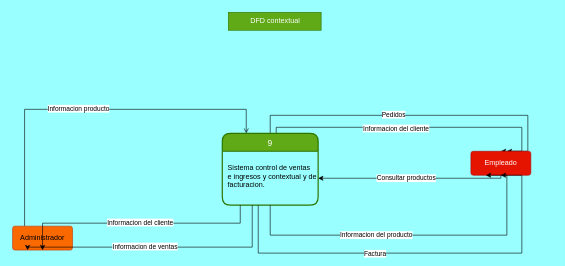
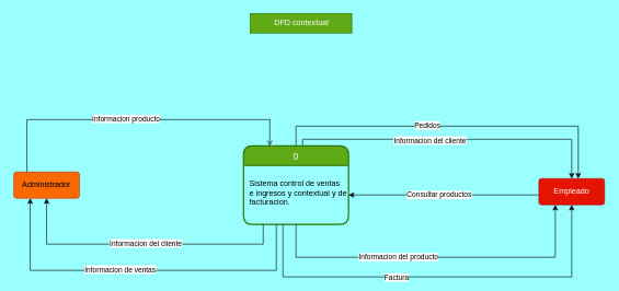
- <mxCell id="6" value="9" style="swimlane;childLayout=stackLayout;horizontal=1;startSize=30;horizontalStack=0;rounded=1;fontSize=14;fontStyle=0;strokeWidth=2;resizeParent=0;resizeLast=1;shadow=0;dashed=0;align=center;fillColor=#60a917;strokeColor=#2D7600;fontColor=#ffffff;" parent="1" vertex="1"><mxGeometry x="370" y="222" width="160" height="120" as="geometry" /></mxCell>
+ <mxCell id="6" value="0" style="swimlane;childLayout=stackLayout;horizontal=1;startSize=30;horizontalStack=0;rounded=1;fontSize=14;fontStyle=0;strokeWidth=2;resizeParent=0;resizeLast=1;shadow=0;dashed=0;align=center;fillColor=#60a917;strokeColor=#2D7600;fontColor=#ffffff;" parent="1" vertex="1"><mxGeometry x="370" y="222" width="160" height="120" as="geometry" /></mxCell>
- <mxCell id="13" value="Empleado" style="rounded=1;arcSize=10;whiteSpace=wrap;html=1;align=center;fillColor=#e51400;fontColor=#ffffff;strokeColor=#B20000;" parent="1" vertex="1"><mxGeometry x="785" y="252" width="100" height="40" as="geometry" /></mxCell>
+ <mxCell id="13" value="Empleado" style="rounded=1;arcSize=10;whiteSpace=wrap;html=1;align=center;fillColor=#e51400;fontColor=#ffffff;strokeColor=#B20000;" parent="1" vertex="1"><mxGeometry x="820" y="272" width="100" height="40" as="geometry" /></mxCell>
- <mxCell id="10" value="Administrador" style="rounded=1;arcSize=10;whiteSpace=wrap;html=1;align=center;fillColor=#fa6800;fontColor=#000000;strokeColor=#C73500;" parent="1" vertex="1"><mxGeometry x="20" y="377" width="100" height="40" as="geometry" /></mxCell>
+ <mxCell id="10" value="Administrador" style="rounded=1;arcSize=10;whiteSpace=wrap;html=1;align=center;fillColor=#fa6800;fontColor=#000000;strokeColor=#C73500;" parent="1" vertex="1"><mxGeometry x="20" y="262" width="100" height="40" as="geometry" /></mxCell>
